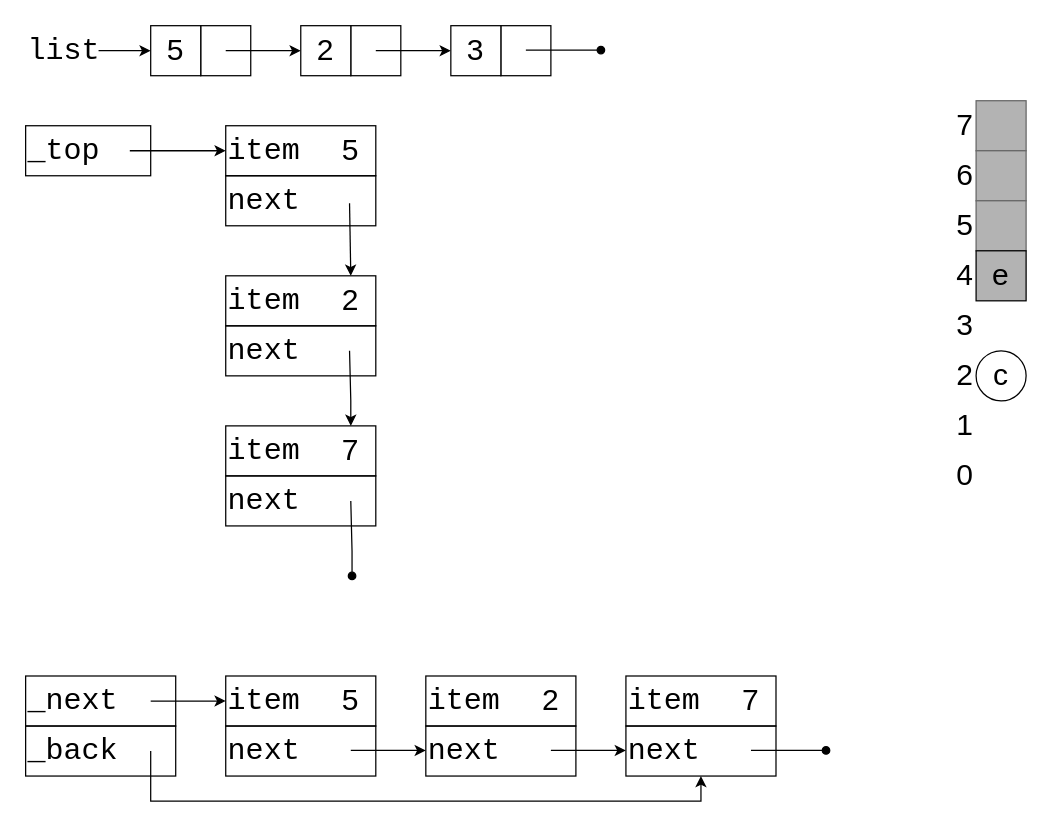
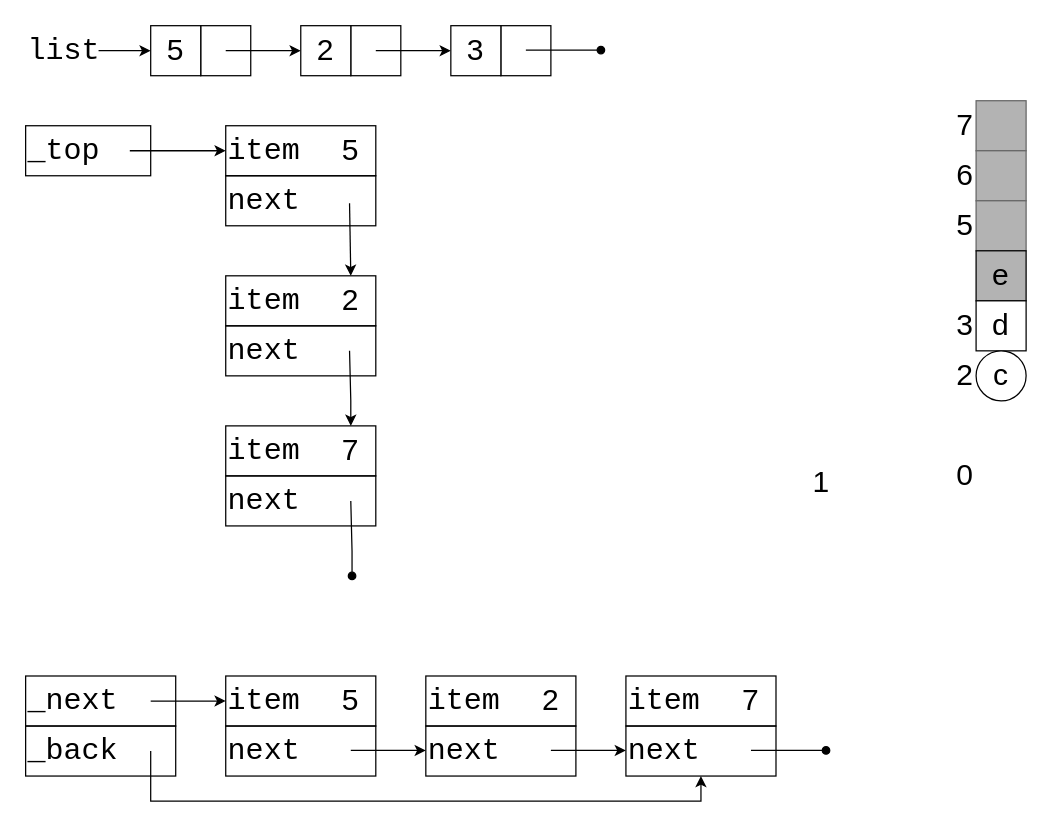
- <mxCell id="13" value="4" style="whiteSpace=wrap;html=1;aspect=fixed;fillColor=none;strokeColor=none;align=right;fontSize=24;" parent="1" vertex="1"><mxGeometry x="740" y="200" width="40" height="40" as="geometry" /></mxCell>
+ <mxCell id="6" value="d" style="whiteSpace=wrap;html=1;aspect=fixed;fontSize=24;" parent="1" vertex="1"><mxGeometry x="780" y="240" width="40" height="40" as="geometry" /></mxCell>
- <mxCell id="16" value="1" style="whiteSpace=wrap;html=1;aspect=fixed;fillColor=none;strokeColor=none;align=right;fontSize=24;" parent="1" vertex="1"><mxGeometry x="740" y="320" width="40" height="40" as="geometry" /></mxCell>
+ <mxCell id="16" value="1" style="whiteSpace=wrap;html=1;aspect=fixed;fillColor=none;strokeColor=none;align=right;fontSize=24;" parent="1" vertex="1"><mxGeometry x="625" y="365" width="40" height="40" as="geometry" /></mxCell>
